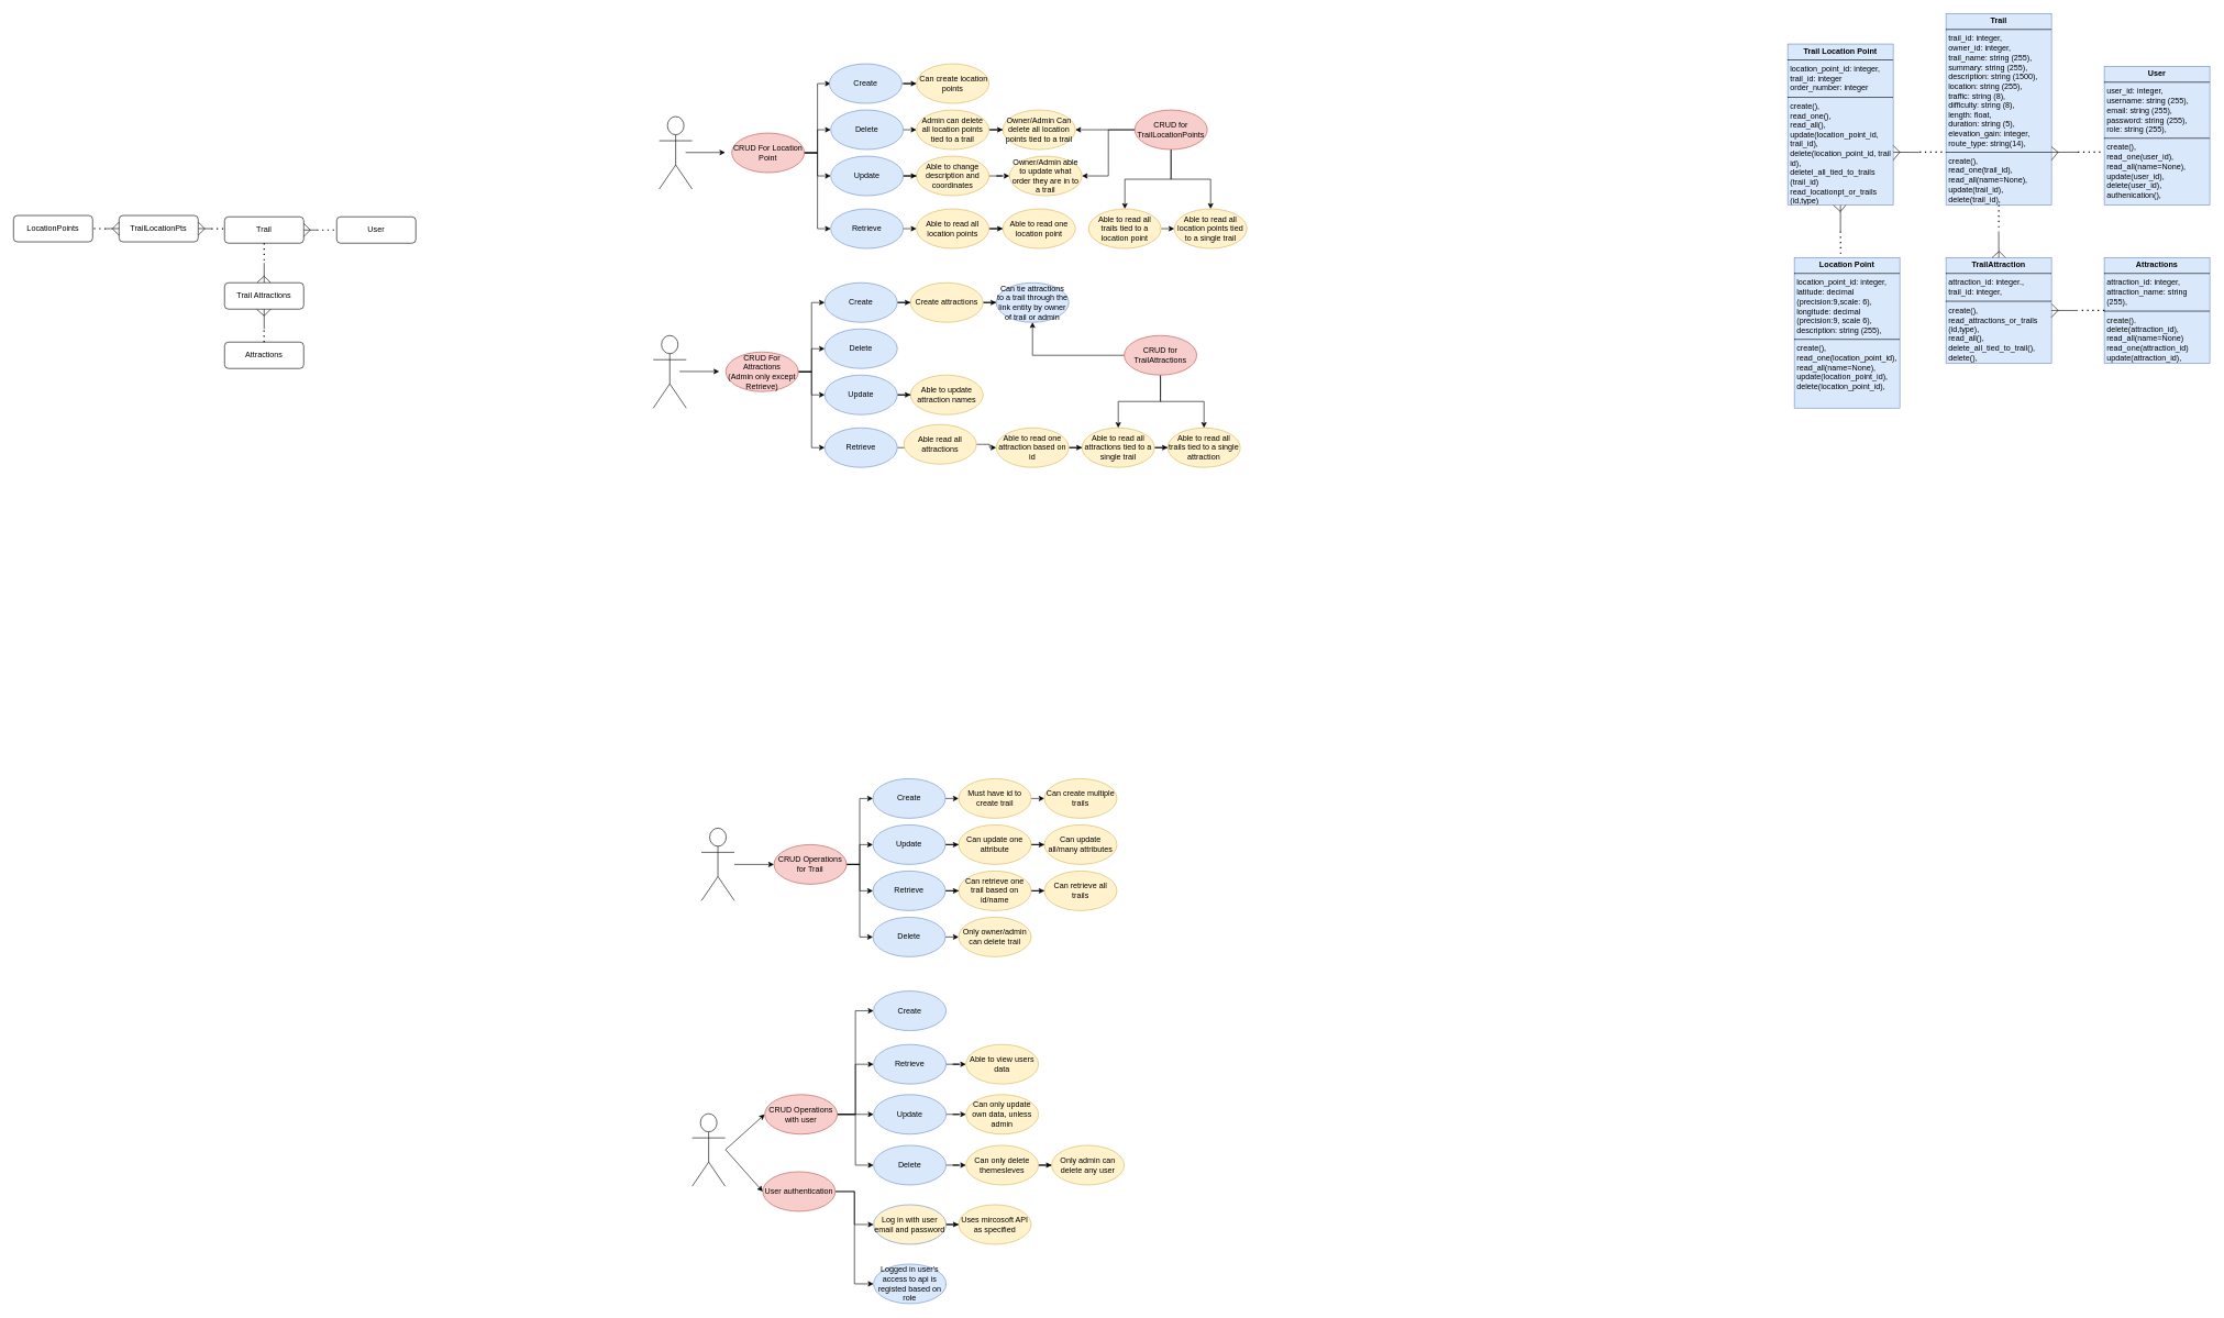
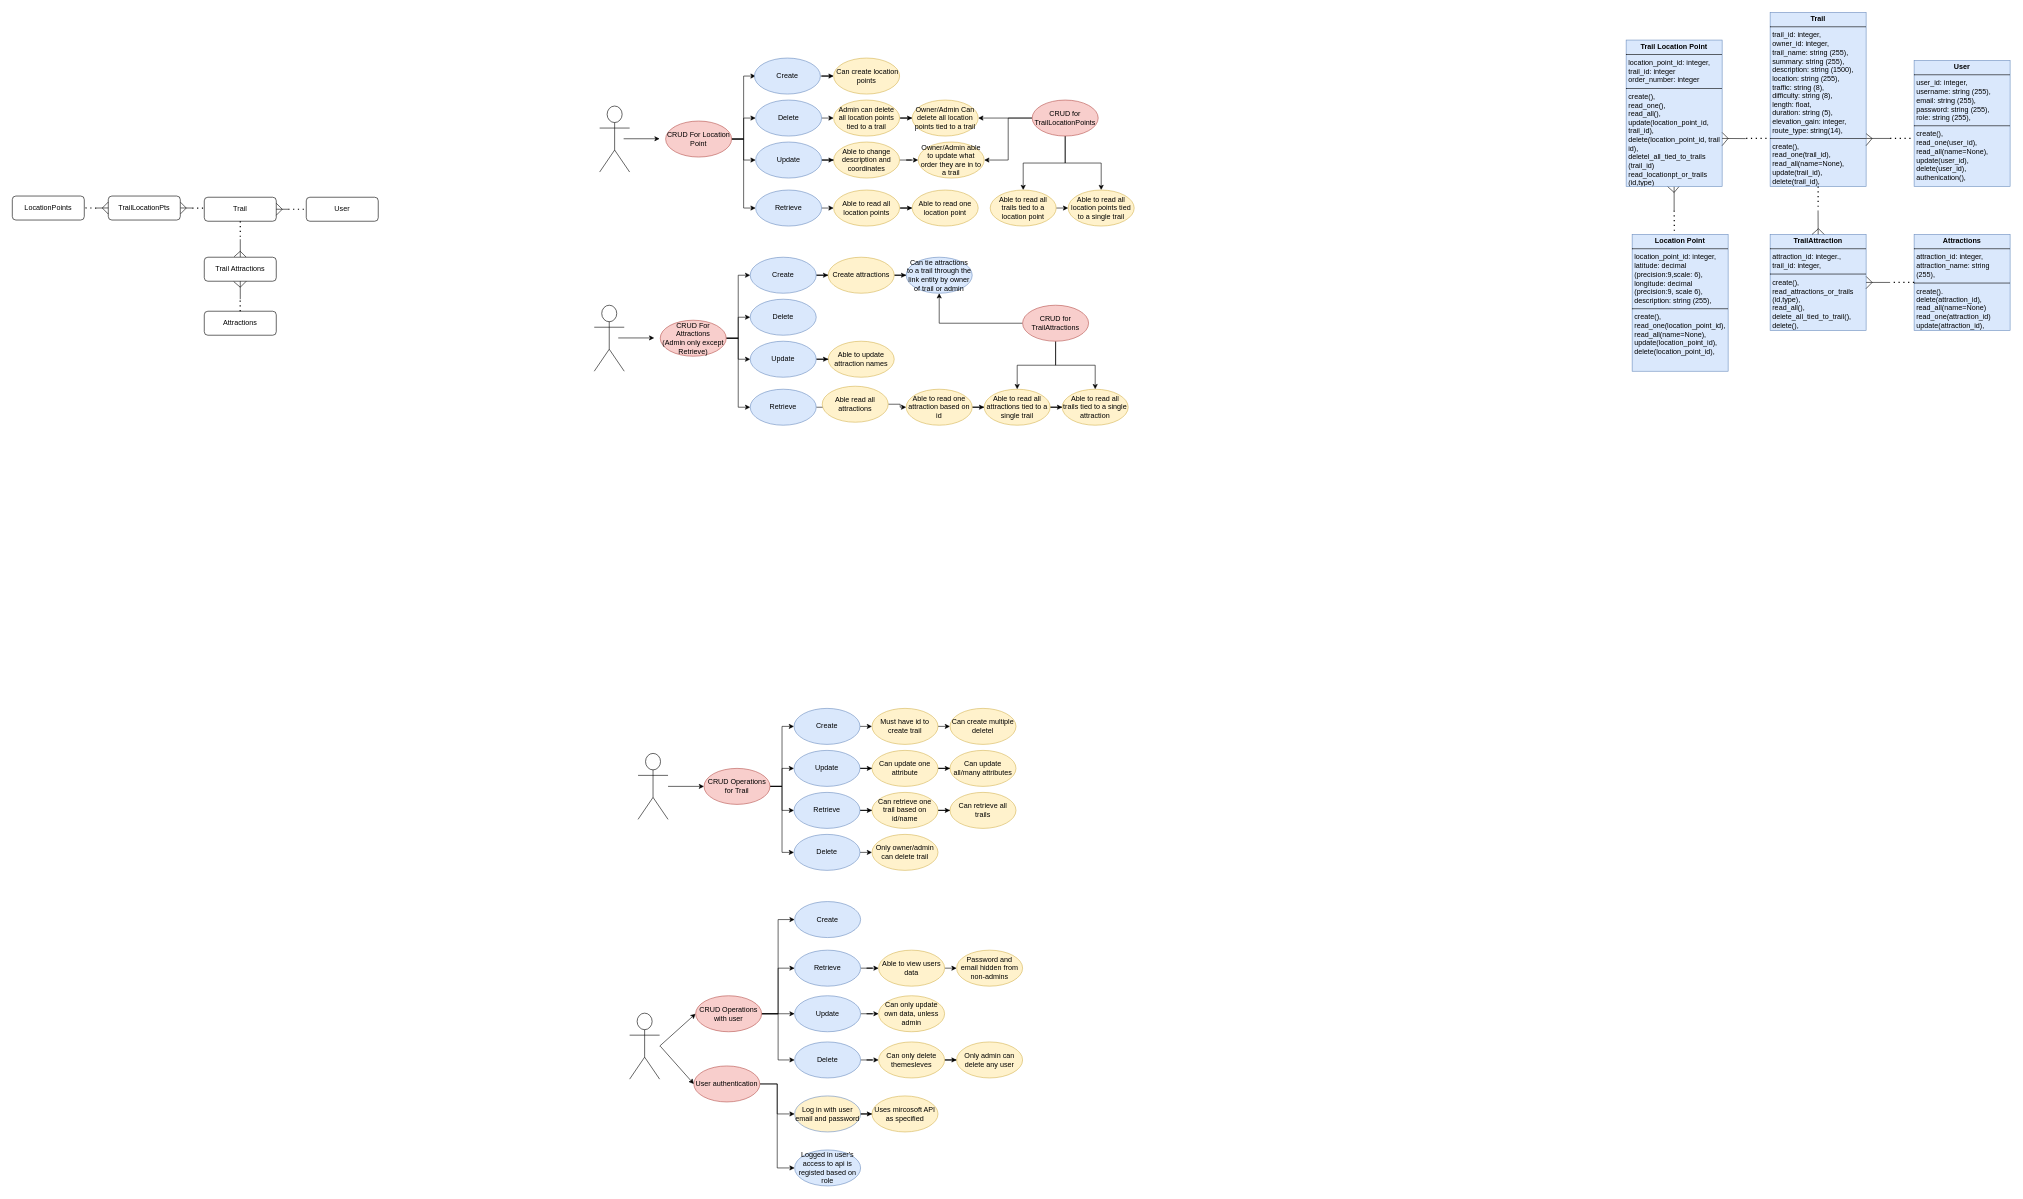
- <mxCell id="170" value="Can create multiple trails" style="ellipse;whiteSpace=wrap;html=1;fillColor=#fff2cc;strokeColor=#d6b656;" vertex="1" parent="1"><mxGeometry x="1583" y="1180" width="110" height="60" as="geometry" /></mxCell>
+ <mxCell id="170" value="Can create multiple deletel" style="ellipse;whiteSpace=wrap;html=1;fillColor=#fff2cc;strokeColor=#d6b656;" vertex="1" parent="1"><mxGeometry x="1583" y="1180" width="110" height="60" as="geometry" /></mxCell>
+ <mxCell id="161" style="edgeStyle=orthogonalEdgeStyle;rounded=0;orthogonalLoop=1;jettySize=auto;html=1;exitX=1;exitY=0.5;exitDx=0;exitDy=0;entryX=0;entryY=0.5;entryDx=0;entryDy=0;" edge="1" parent="1" source="162" target="163"><mxGeometry relative="1" as="geometry" /></mxCell>
+ <mxCell id="163" value="Password and email hidden from non-admins" style="ellipse;whiteSpace=wrap;html=1;fillColor=#fff2cc;strokeColor=#d6b656;" vertex="1" parent="1"><mxGeometry x="1594" y="1583" width="110" height="60" as="geometry" /></mxCell>
